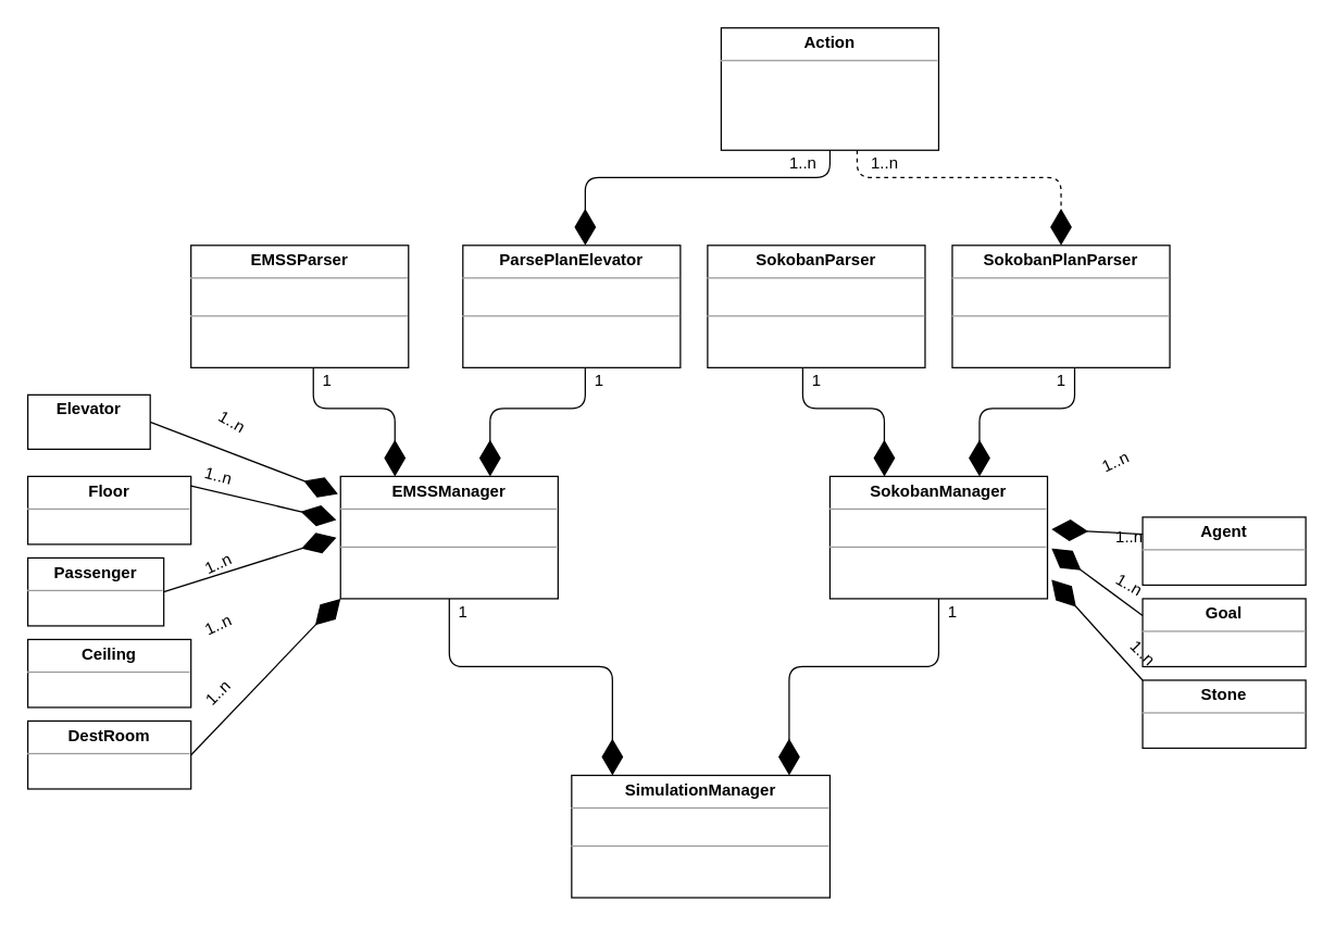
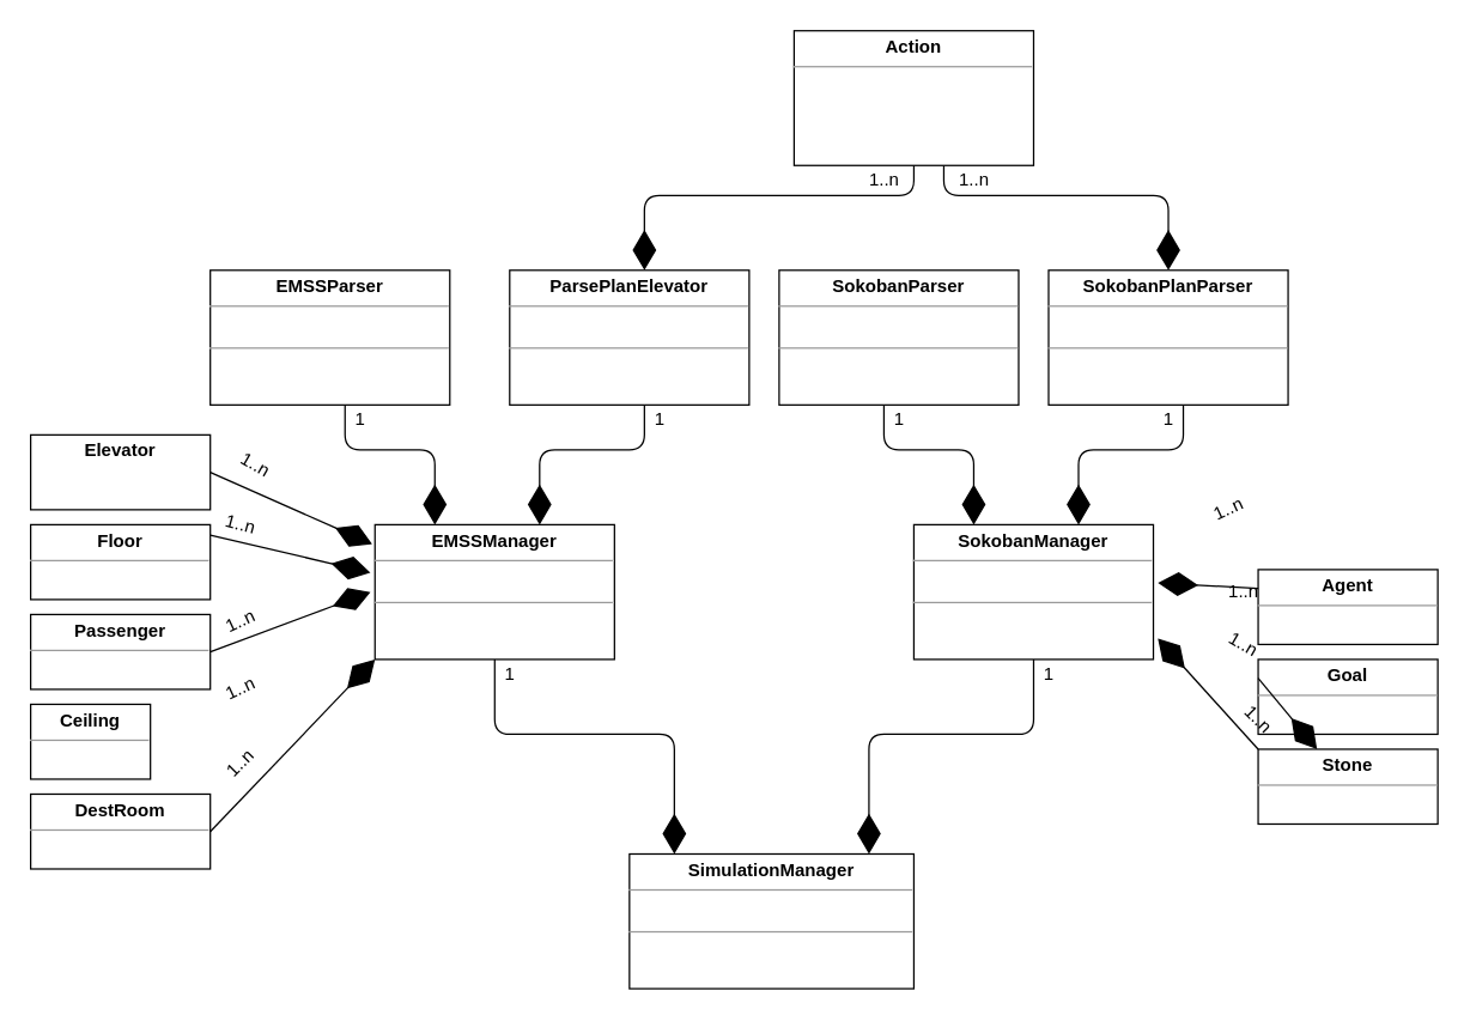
- <mxCell id="31" value="" style="endArrow=diamondThin;endFill=1;endSize=24;html=1;entryX=0.5;entryY=0;entryDx=0;entryDy=0;dashed=1;" edge="1" parent="1" source="32" target="14"><mxGeometry width="160" relative="1" as="geometry"><mxPoint x="565" y="50" as="sourcePoint" /><mxPoint x="750" y="200" as="targetPoint" /><Array as="points"><mxPoint x="630" y="110" /><mxPoint x="630" y="130" /><mxPoint x="780" y="130" /></Array></mxGeometry></mxCell>
+ <mxCell id="31" value="" style="endArrow=diamondThin;endFill=1;endSize=24;html=1;entryX=0.5;entryY=0;entryDx=0;entryDy=0;" edge="1" parent="1" source="32" target="14"><mxGeometry width="160" relative="1" as="geometry"><mxPoint x="565" y="50" as="sourcePoint" /><mxPoint x="750" y="200" as="targetPoint" /><Array as="points"><mxPoint x="630" y="110" /><mxPoint x="630" y="130" /><mxPoint x="780" y="130" /></Array></mxGeometry></mxCell>
- <mxCell id="34" value="&lt;p style=&quot;margin: 0px ; margin-top: 4px ; text-align: center&quot;&gt;&lt;b&gt;Elevator&lt;/b&gt;&lt;/p&gt;&lt;p style=&quot;margin: 0px ; margin-left: 4px&quot;&gt;&lt;/p&gt;&lt;p style=&quot;margin: 0px ; margin-left: 4px&quot;&gt;&lt;br&gt;&lt;/p&gt;" style="verticalAlign=top;align=left;overflow=fill;fontSize=12;fontFamily=Helvetica;html=1;" vertex="1" parent="1"><mxGeometry x="20" y="290" width="90" height="40" as="geometry" /></mxCell>
+ <mxCell id="34" value="&lt;p style=&quot;margin: 0px ; margin-top: 4px ; text-align: center&quot;&gt;&lt;b&gt;Elevator&lt;/b&gt;&lt;/p&gt;&lt;p style=&quot;margin: 0px ; margin-left: 4px&quot;&gt;&lt;/p&gt;&lt;p style=&quot;margin: 0px ; margin-left: 4px&quot;&gt;&lt;br&gt;&lt;/p&gt;" style="verticalAlign=top;align=left;overflow=fill;fontSize=12;fontFamily=Helvetica;html=1;" vertex="1" parent="1"><mxGeometry x="20" y="290" width="120" height="50" as="geometry" /></mxCell>
- <mxCell id="36" value="&lt;p style=&quot;margin: 0px ; margin-top: 4px ; text-align: center&quot;&gt;&lt;b&gt;Passenger&lt;/b&gt;&lt;/p&gt;&lt;hr size=&quot;1&quot;&gt;&lt;p style=&quot;margin: 0px ; margin-left: 4px&quot;&gt;&lt;/p&gt;&lt;p style=&quot;margin: 0px ; margin-left: 4px&quot;&gt;&lt;br&gt;&lt;/p&gt;" style="verticalAlign=top;align=left;overflow=fill;fontSize=12;fontFamily=Helvetica;html=1;" vertex="1" parent="1"><mxGeometry x="20" y="410" width="100" height="50" as="geometry" /></mxCell>
+ <mxCell id="36" value="&lt;p style=&quot;margin: 0px ; margin-top: 4px ; text-align: center&quot;&gt;&lt;b&gt;Passenger&lt;/b&gt;&lt;/p&gt;&lt;hr size=&quot;1&quot;&gt;&lt;p style=&quot;margin: 0px ; margin-left: 4px&quot;&gt;&lt;/p&gt;&lt;p style=&quot;margin: 0px ; margin-left: 4px&quot;&gt;&lt;br&gt;&lt;/p&gt;" style="verticalAlign=top;align=left;overflow=fill;fontSize=12;fontFamily=Helvetica;html=1;" vertex="1" parent="1"><mxGeometry x="20" y="410" width="120" height="50" as="geometry" /></mxCell>
- <mxCell id="19" value="" style="endArrow=diamondThin;endFill=1;endSize=24;html=1;entryX=1.019;entryY=0.589;entryDx=0;entryDy=0;exitX=0;exitY=0.25;exitDx=0;exitDy=0;entryPerimeter=0;" edge="1" parent="1" source="16" target="6"><mxGeometry width="160" relative="1" as="geometry"><mxPoint x="860" y="365" as="sourcePoint" /><mxPoint x="790" y="392.5" as="targetPoint" /></mxGeometry></mxCell>
+ <mxCell id="19" value="" style="endArrow=diamondThin;endFill=1;endSize=24;html=1;exitX=0;exitY=0.25;exitDx=0;exitDy=0;" edge="1" parent="1" source="16" target="17"><mxGeometry width="160" relative="1" as="geometry"><mxPoint x="860" y="365" as="sourcePoint" /><mxPoint x="790" y="392.5" as="targetPoint" /></mxGeometry></mxCell>
- <mxCell id="37" value="&lt;p style=&quot;margin: 0px ; margin-top: 4px ; text-align: center&quot;&gt;&lt;b&gt;Ceiling&lt;/b&gt;&lt;/p&gt;&lt;hr size=&quot;1&quot;&gt;&lt;p style=&quot;margin: 0px ; margin-left: 4px&quot;&gt;&lt;/p&gt;&lt;p style=&quot;margin: 0px ; margin-left: 4px&quot;&gt;&lt;br&gt;&lt;/p&gt;" style="verticalAlign=top;align=left;overflow=fill;fontSize=12;fontFamily=Helvetica;html=1;" vertex="1" parent="1"><mxGeometry x="20" y="470" width="120" height="50" as="geometry" /></mxCell>
+ <mxCell id="37" value="&lt;p style=&quot;margin: 0px ; margin-top: 4px ; text-align: center&quot;&gt;&lt;b&gt;Ceiling&lt;/b&gt;&lt;/p&gt;&lt;hr size=&quot;1&quot;&gt;&lt;p style=&quot;margin: 0px ; margin-left: 4px&quot;&gt;&lt;/p&gt;&lt;p style=&quot;margin: 0px ; margin-left: 4px&quot;&gt;&lt;br&gt;&lt;/p&gt;" style="verticalAlign=top;align=left;overflow=fill;fontSize=12;fontFamily=Helvetica;html=1;" vertex="1" parent="1"><mxGeometry x="20" y="470" width="80" height="50" as="geometry" /></mxCell>
